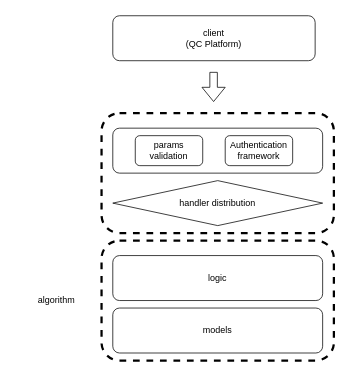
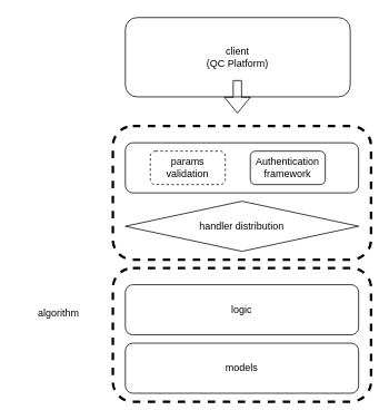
- <mxCell id="3" value="client&lt;br&gt;(QC Platform)" style="rounded=1;whiteSpace=wrap;html=1;" vertex="1" parent="1"><mxGeometry x="150" y="20" width="270" height="60" as="geometry" /></mxCell>
+ <mxCell id="3" value="client&lt;br&gt;(QC Platform)" style="rounded=1;whiteSpace=wrap;html=1;" vertex="1" parent="1"><mxGeometry x="150" y="20" width="270" height="95" as="geometry" /></mxCell>
- <mxCell id="5" value="params validation" style="rounded=1;whiteSpace=wrap;html=1;" vertex="1" parent="1"><mxGeometry x="180" y="180" width="90" height="40" as="geometry" /></mxCell>
+ <mxCell id="5" value="params validation" style="rounded=1;whiteSpace=wrap;html=1;dashed=1;" vertex="1" parent="1"><mxGeometry x="180" y="180" width="90" height="40" as="geometry" /></mxCell>
- <mxCell id="11" value="algorithm" style="text;html=1;strokeColor=none;fillColor=none;align=center;verticalAlign=middle;whiteSpace=wrap;rounded=0;dashed=1;" vertex="1" parent="1"><mxGeometry x="20" y="377.5" width="110" height="45" as="geometry" /></mxCell>
+ <mxCell id="11" value="algorithm" style="text;html=1;strokeColor=none;fillColor=none;align=center;verticalAlign=middle;whiteSpace=wrap;rounded=0;dashed=1;" vertex="1" parent="1"><mxGeometry x="15" y="352.5" width="110" height="45" as="geometry" /></mxCell>
